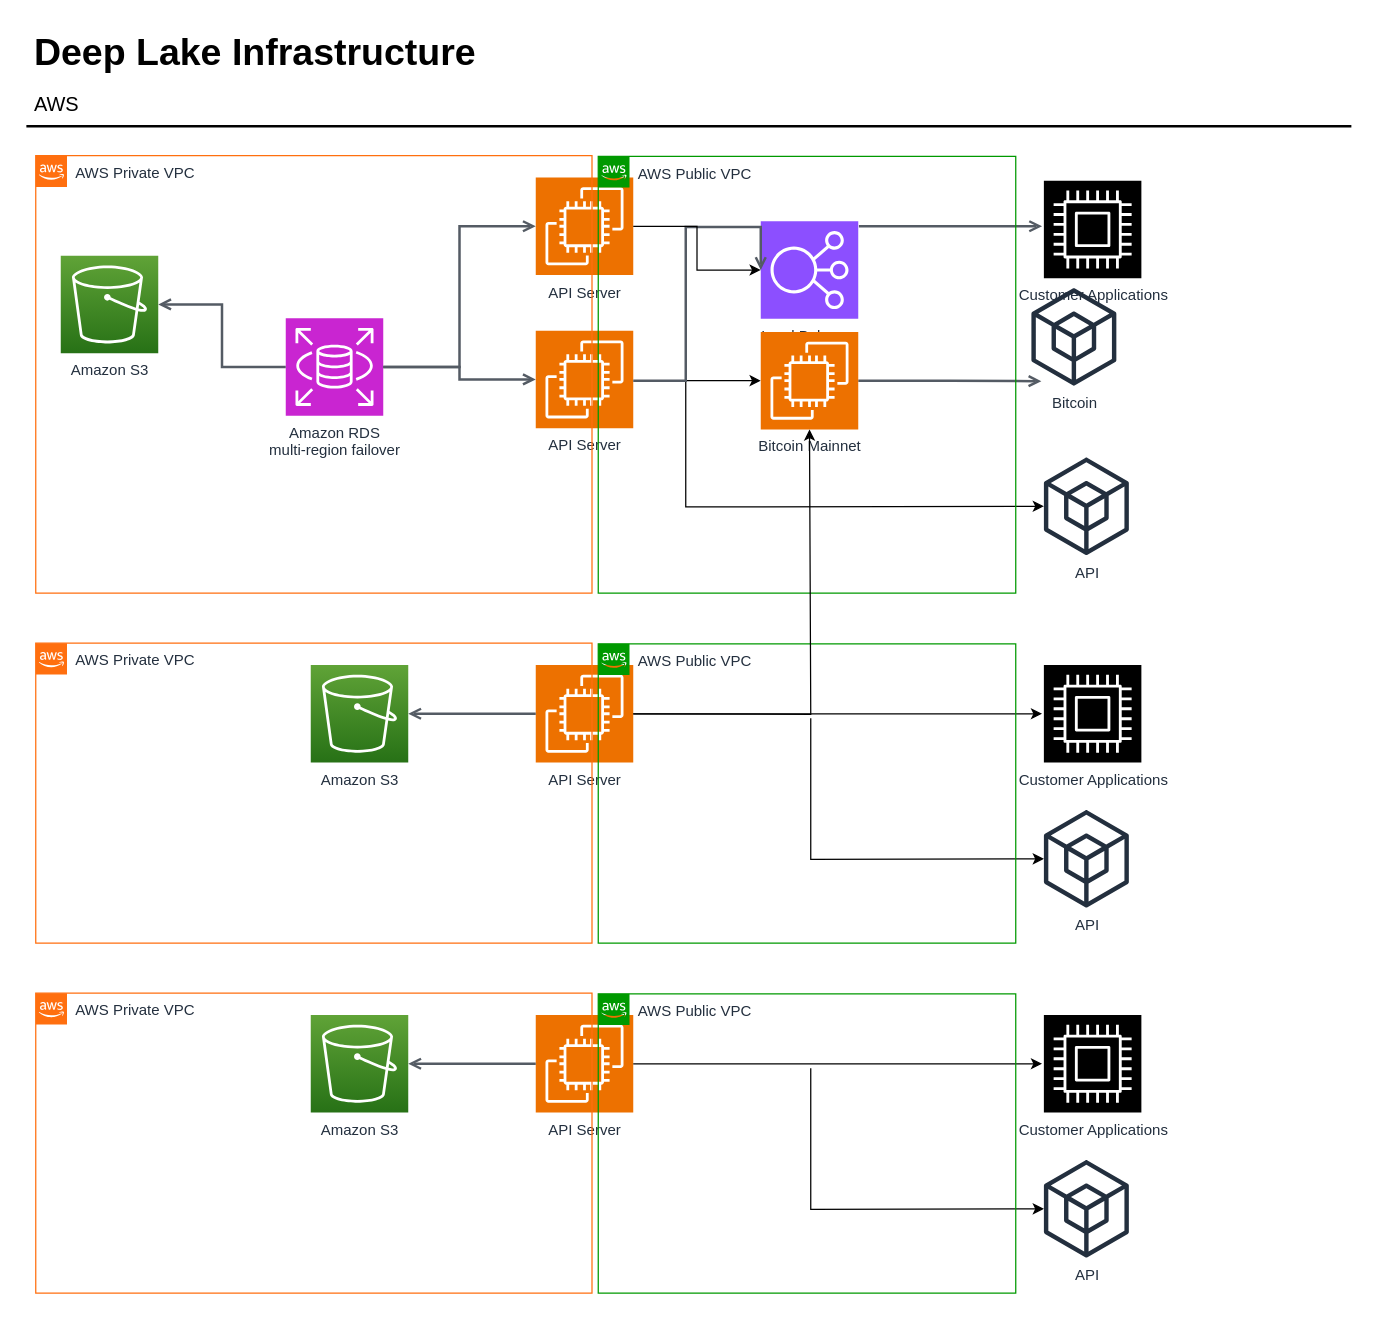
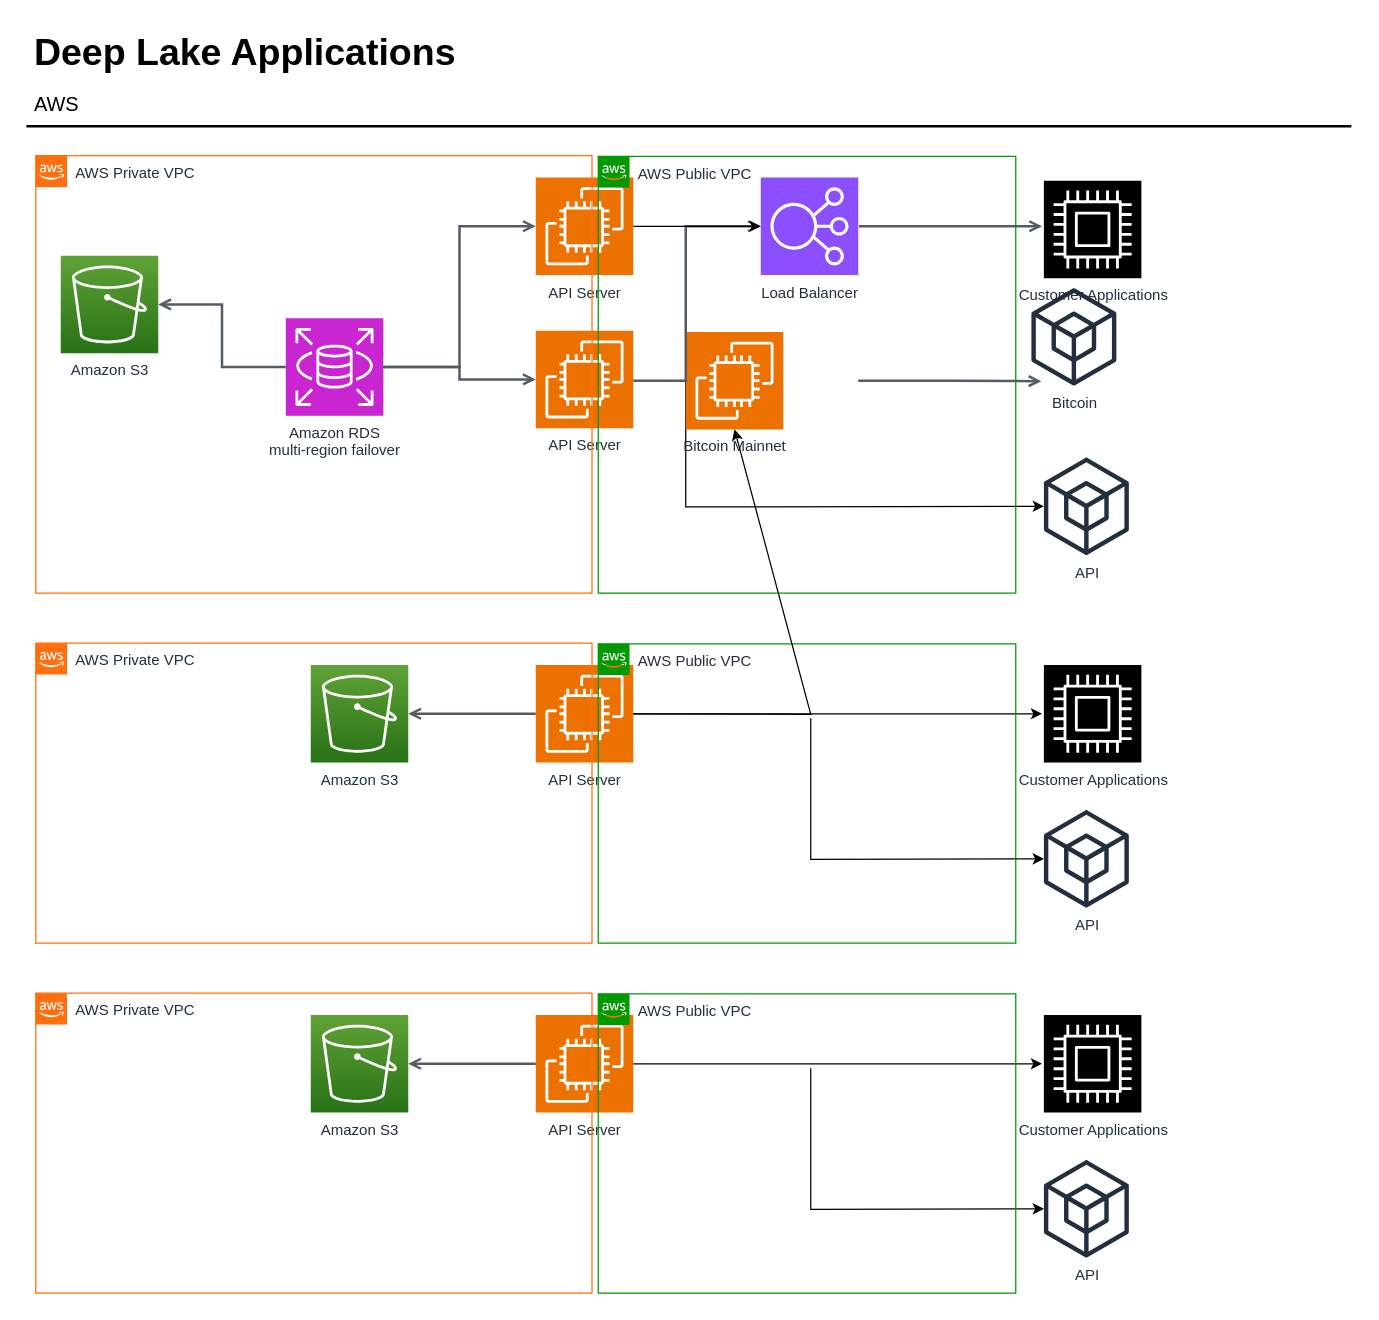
- <mxCell id="2" value="Deep Lake Infrastructure" style="text;html=1;resizable=0;points=[];autosize=1;align=left;verticalAlign=top;spacingTop=-4;fontSize=30;fontStyle=1;labelBackgroundColor=none;" parent="1" vertex="1"><mxGeometry x="24.5" y="20.5" width="380" height="40" as="geometry" /></mxCell>
+ <mxCell id="2" value="Deep Lake Applications" style="text;html=1;resizable=0;points=[];autosize=1;align=left;verticalAlign=top;spacingTop=-4;fontSize=30;fontStyle=1;labelBackgroundColor=none;" parent="1" vertex="1"><mxGeometry x="24.5" y="20.5" width="380" height="40" as="geometry" /></mxCell>
- <mxCell id="12" value="Load Balancer" style="sketch=0;points=[[0,0,0],[0.25,0,0],[0.5,0,0],[0.75,0,0],[1,0,0],[0,1,0],[0.25,1,0],[0.5,1,0],[0.75,1,0],[1,1,0],[0,0.25,0],[0,0.5,0],[0,0.75,0],[1,0.25,0],[1,0.5,0],[1,0.75,0]];outlineConnect=0;fontColor=#232F3E;fillColor=#8C4FFF;strokeColor=#ffffff;dashed=0;verticalLabelPosition=bottom;verticalAlign=top;align=center;html=1;fontSize=12;fontStyle=0;aspect=fixed;shape=mxgraph.aws4.resourceIcon;resIcon=mxgraph.aws4.elastic_load_balancing;" vertex="1" parent="5"><mxGeometry x="580" y="52.5" width="78" height="78" as="geometry" /></mxCell>
+ <mxCell id="12" value="Load Balancer" style="sketch=0;points=[[0,0,0],[0.25,0,0],[0.5,0,0],[0.75,0,0],[1,0,0],[0,1,0],[0.25,1,0],[0.5,1,0],[0.75,1,0],[1,1,0],[0,0.25,0],[0,0.5,0],[0,0.75,0],[1,0.25,0],[1,0.5,0],[1,0.75,0]];outlineConnect=0;fontColor=#232F3E;fillColor=#8C4FFF;strokeColor=#ffffff;dashed=0;verticalLabelPosition=bottom;verticalAlign=top;align=center;html=1;fontSize=12;fontStyle=0;aspect=fixed;shape=mxgraph.aws4.resourceIcon;resIcon=mxgraph.aws4.elastic_load_balancing;" vertex="1" parent="5"><mxGeometry x="580" y="17.5" width="78" height="78" as="geometry" /></mxCell>
- <mxCell id="20" value="Bitcoin Mainnet" style="sketch=0;points=[[0,0,0],[0.25,0,0],[0.5,0,0],[0.75,0,0],[1,0,0],[0,1,0],[0.25,1,0],[0.5,1,0],[0.75,1,0],[1,1,0],[0,0.25,0],[0,0.5,0],[0,0.75,0],[1,0.25,0],[1,0.5,0],[1,0.75,0]];outlineConnect=0;fontColor=#232F3E;fillColor=#ED7100;strokeColor=#ffffff;dashed=0;verticalLabelPosition=bottom;verticalAlign=top;align=center;html=1;fontSize=12;fontStyle=0;aspect=fixed;shape=mxgraph.aws4.resourceIcon;resIcon=mxgraph.aws4.ec2;" vertex="1" parent="5"><mxGeometry x="580" y="141" width="78" height="78" as="geometry" /></mxCell>
+ <mxCell id="20" value="Bitcoin Mainnet" style="sketch=0;points=[[0,0,0],[0.25,0,0],[0.5,0,0],[0.75,0,0],[1,0,0],[0,1,0],[0.25,1,0],[0.5,1,0],[0.75,1,0],[1,1,0],[0,0.25,0],[0,0.5,0],[0,0.75,0],[1,0.25,0],[1,0.5,0],[1,0.75,0]];outlineConnect=0;fontColor=#232F3E;fillColor=#ED7100;strokeColor=#ffffff;dashed=0;verticalLabelPosition=bottom;verticalAlign=top;align=center;html=1;fontSize=12;fontStyle=0;aspect=fixed;shape=mxgraph.aws4.resourceIcon;resIcon=mxgraph.aws4.ec2;" vertex="1" parent="5"><mxGeometry x="520" y="141" width="78" height="78" as="geometry" /></mxCell>
